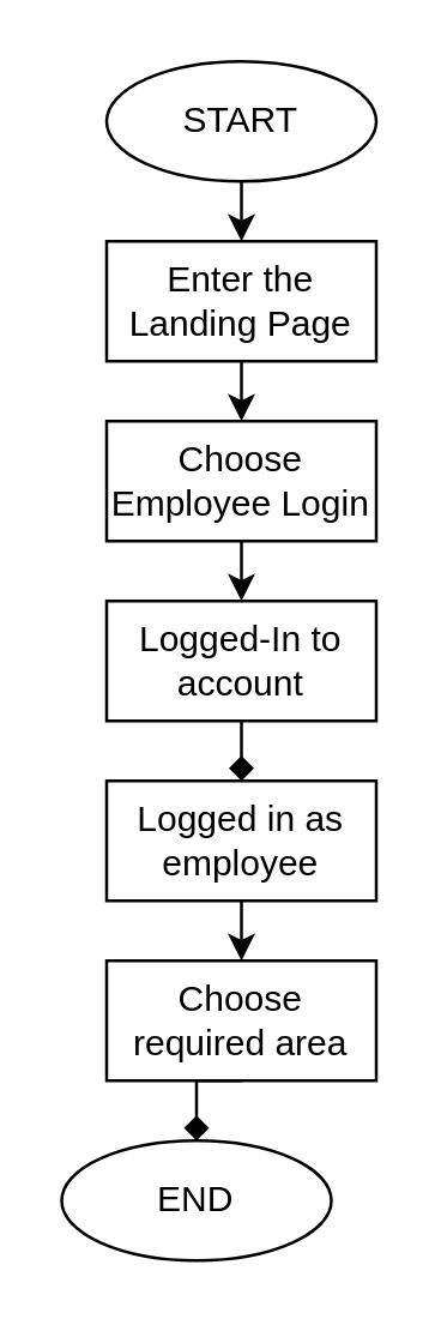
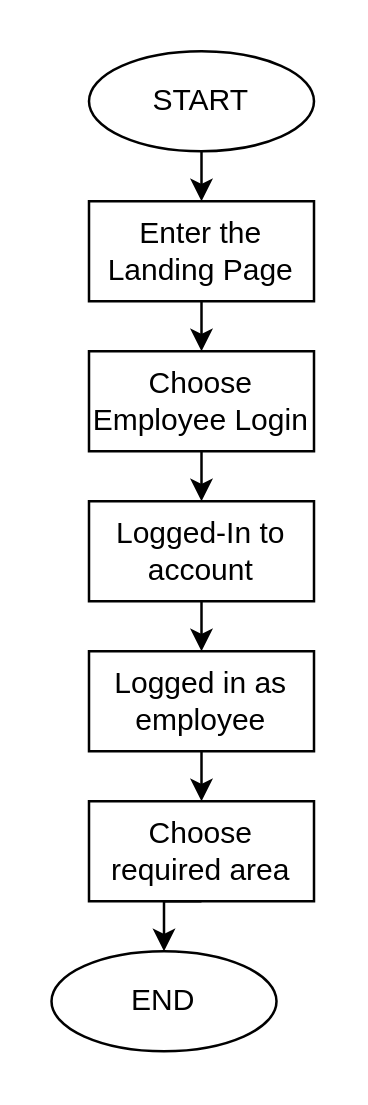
- <mxCell id="7" style="edgeStyle=orthogonalEdgeStyle;rounded=0;orthogonalLoop=1;jettySize=auto;html=1;exitX=0.5;exitY=1;exitDx=0;exitDy=0;entryX=0.5;entryY=0;entryDx=0;entryDy=0;endArrow=diamond;" parent="1" source="8" target="10" edge="1"><mxGeometry relative="1" as="geometry" /></mxCell>
+ <mxCell id="7" style="edgeStyle=orthogonalEdgeStyle;rounded=0;orthogonalLoop=1;jettySize=auto;html=1;exitX=0.5;exitY=1;exitDx=0;exitDy=0;entryX=0.5;entryY=0;entryDx=0;entryDy=0;" parent="1" source="8" target="10" edge="1"><mxGeometry relative="1" as="geometry" /></mxCell>
- <mxCell id="11" style="edgeStyle=orthogonalEdgeStyle;rounded=0;orthogonalLoop=1;jettySize=auto;html=1;exitX=0.5;exitY=1;exitDx=0;exitDy=0;entryX=0.5;entryY=0;entryDx=0;entryDy=0;endArrow=diamond;" parent="1" source="12" target="14" edge="1"><mxGeometry relative="1" as="geometry"><mxPoint x="80" y="480" as="targetPoint" /></mxGeometry></mxCell>
+ <mxCell id="11" style="edgeStyle=orthogonalEdgeStyle;rounded=0;orthogonalLoop=1;jettySize=auto;html=1;exitX=0.5;exitY=1;exitDx=0;exitDy=0;entryX=0.5;entryY=0;entryDx=0;entryDy=0;" parent="1" source="12" target="14" edge="1"><mxGeometry relative="1" as="geometry"><mxPoint x="80" y="480" as="targetPoint" /></mxGeometry></mxCell>
